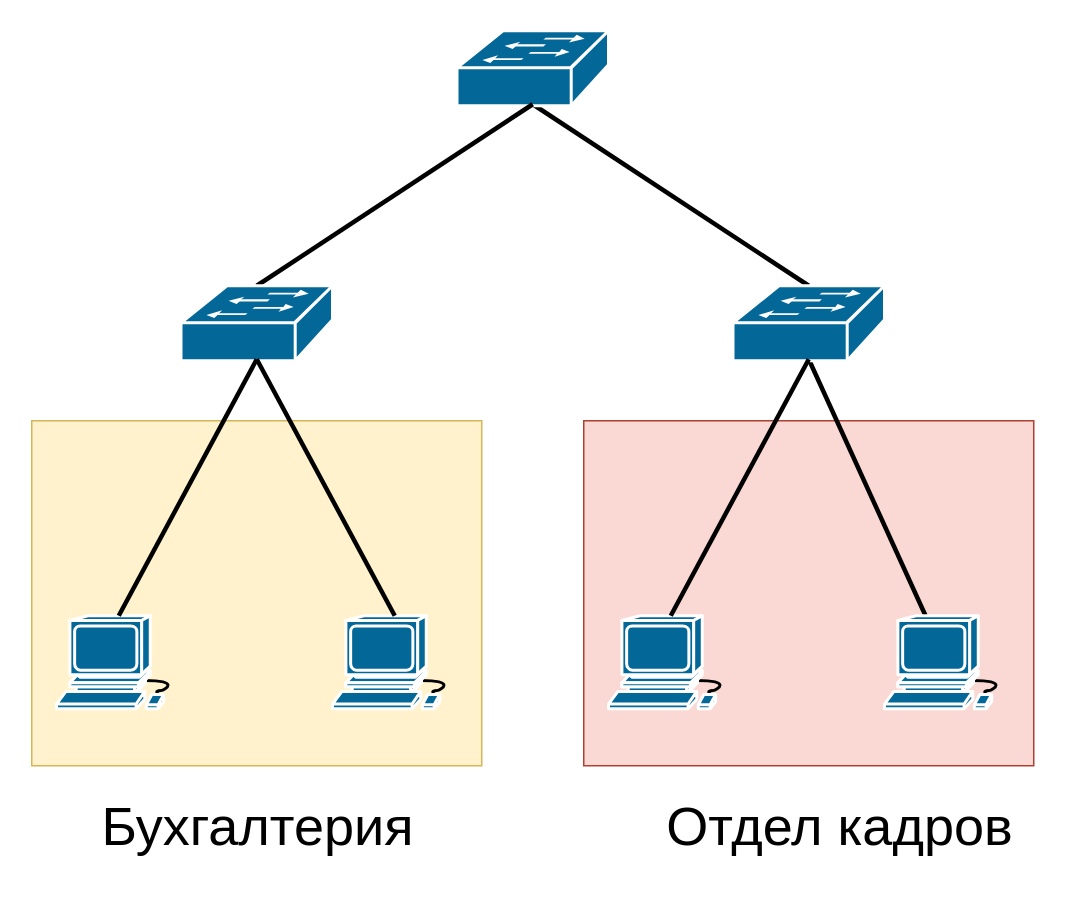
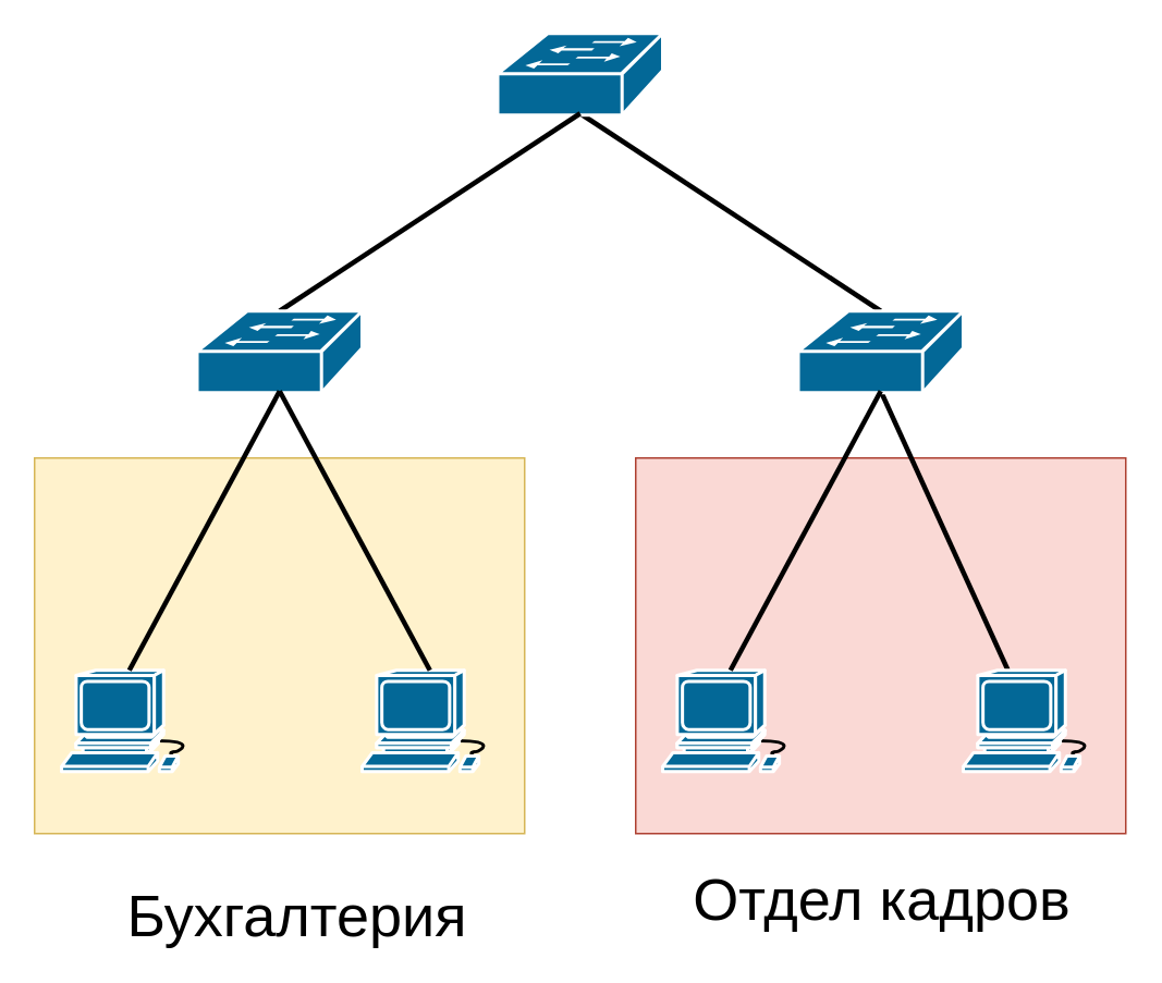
- <mxCell id="14" value="&lt;font style=&quot;font-size: 36px;&quot;&gt;Бухгалтерия&lt;/font&gt;" style="text;html=1;align=center;verticalAlign=middle;resizable=0;points=[];autosize=1;strokeColor=none;fillColor=none;" vertex="1" parent="1"><mxGeometry x="50.5" y="520" width="240" height="60" as="geometry" /></mxCell>
+ <mxCell id="14" value="&lt;font style=&quot;font-size: 36px;&quot;&gt;Бухгалтерия&lt;/font&gt;" style="text;html=1;align=center;verticalAlign=middle;resizable=0;points=[];autosize=1;strokeColor=none;fillColor=none;" vertex="1" parent="1"><mxGeometry x="60.5" y="530" width="240" height="60" as="geometry" /></mxCell>
- <mxCell id="15" value="&lt;font style=&quot;font-size: 36px;&quot;&gt;Отдел кадров&lt;/font&gt;" style="text;html=1;align=center;verticalAlign=middle;resizable=0;points=[];autosize=1;strokeColor=none;fillColor=none;" vertex="1" parent="1"><mxGeometry x="428.5" y="520" width="260" height="60" as="geometry" /></mxCell>
+ <mxCell id="15" value="&lt;font style=&quot;font-size: 36px;&quot;&gt;Отдел кадров&lt;/font&gt;" style="text;html=1;align=center;verticalAlign=middle;resizable=0;points=[];autosize=1;strokeColor=none;fillColor=none;" vertex="1" parent="1"><mxGeometry x="408.5" y="520" width="260" height="60" as="geometry" /></mxCell>
